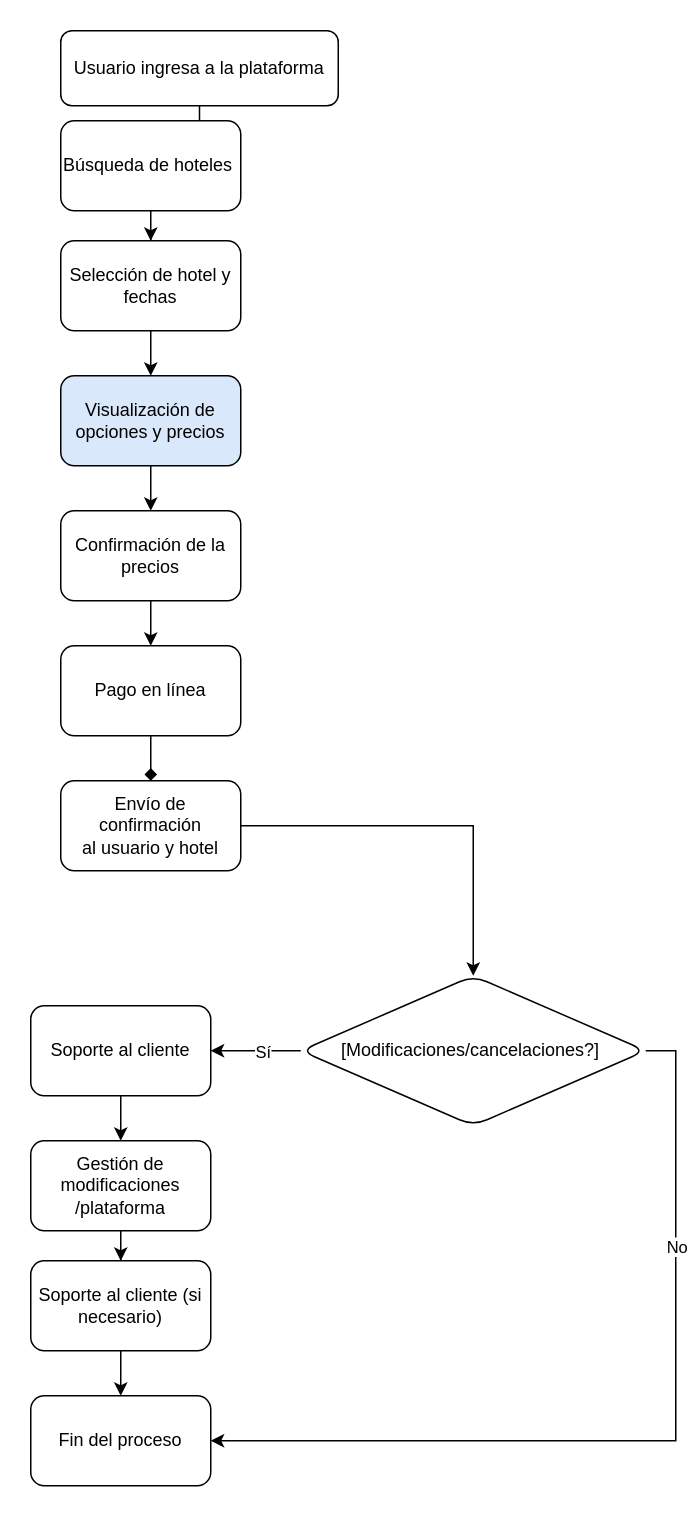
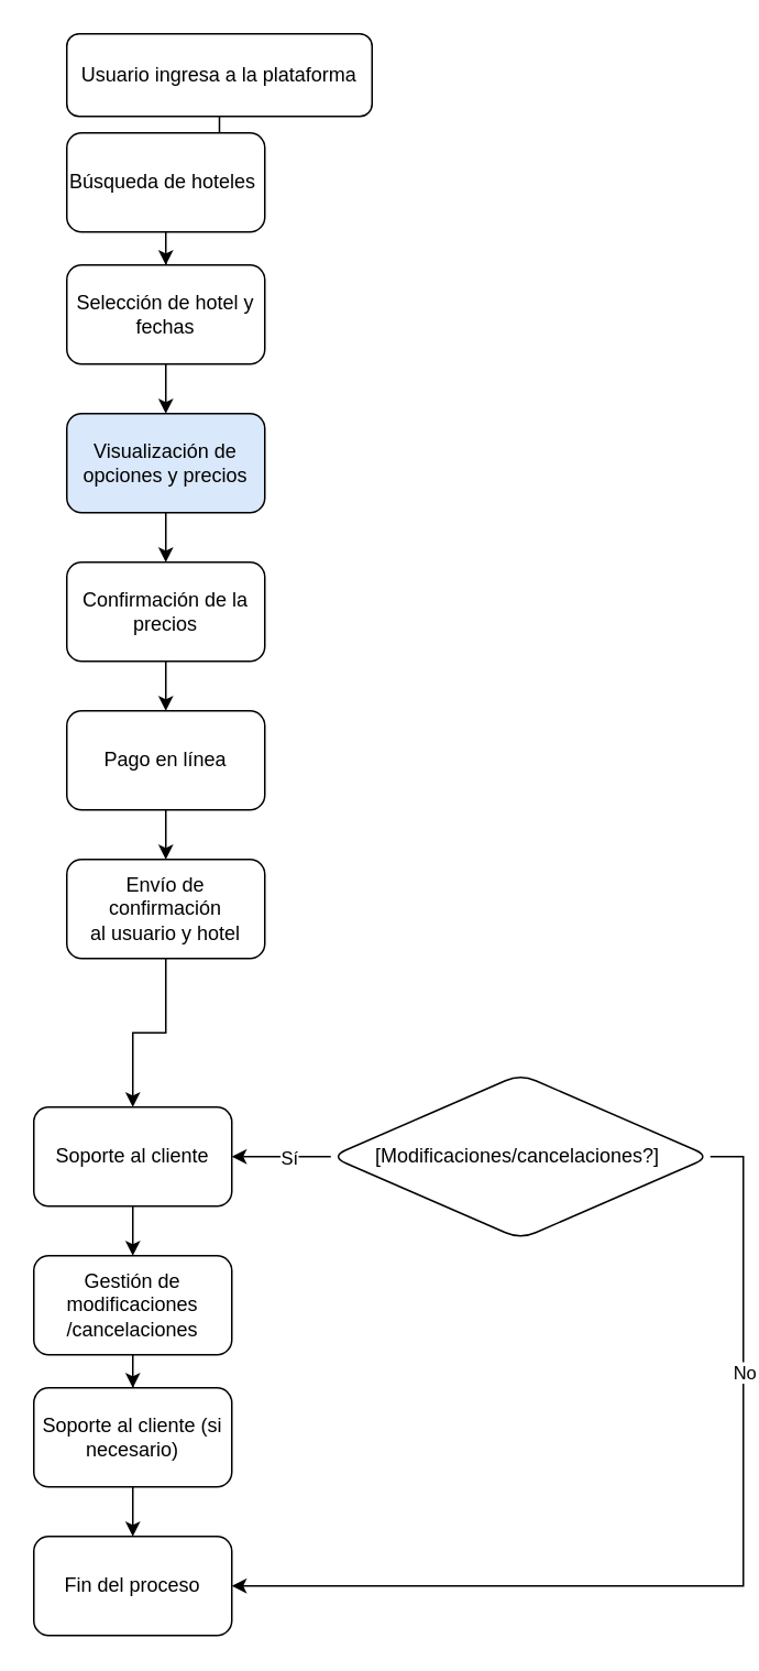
- <mxCell id="12" value="" style="edgeStyle=orthogonalEdgeStyle;rounded=0;orthogonalLoop=1;jettySize=auto;html=1;endArrow=diamond;" edge="1" parent="1" source="13" target="15"><mxGeometry relative="1" as="geometry" /></mxCell>
+ <mxCell id="12" value="" style="edgeStyle=orthogonalEdgeStyle;rounded=0;orthogonalLoop=1;jettySize=auto;html=1;" edge="1" parent="1" source="13" target="15"><mxGeometry relative="1" as="geometry" /></mxCell>
- <mxCell id="14" value="" style="edgeStyle=orthogonalEdgeStyle;rounded=0;orthogonalLoop=1;jettySize=auto;html=1;" edge="1" parent="1" source="15" target="20"><mxGeometry relative="1" as="geometry" /></mxCell>
+ <mxCell id="14" value="" style="edgeStyle=orthogonalEdgeStyle;rounded=0;orthogonalLoop=1;jettySize=auto;html=1;" edge="1" parent="1" source="15" target="22"><mxGeometry relative="1" as="geometry" /></mxCell>
- <mxCell id="24" value="Gestión de modificaciones /plataforma" style="whiteSpace=wrap;html=1;rounded=1;" vertex="1" parent="1"><mxGeometry x="20" y="760" width="120" height="60" as="geometry" /></mxCell>
+ <mxCell id="24" value="Gestión de modificaciones /cancelaciones" style="whiteSpace=wrap;html=1;rounded=1;" vertex="1" parent="1"><mxGeometry x="20" y="760" width="120" height="60" as="geometry" /></mxCell>
